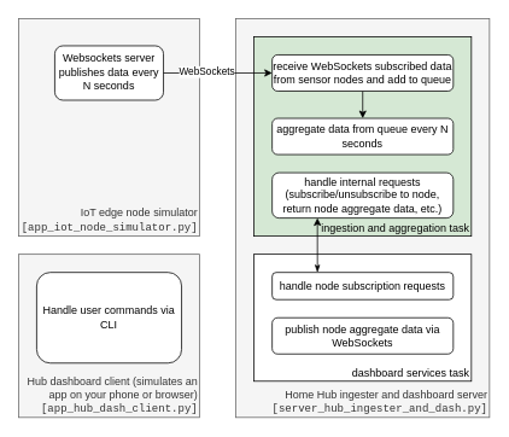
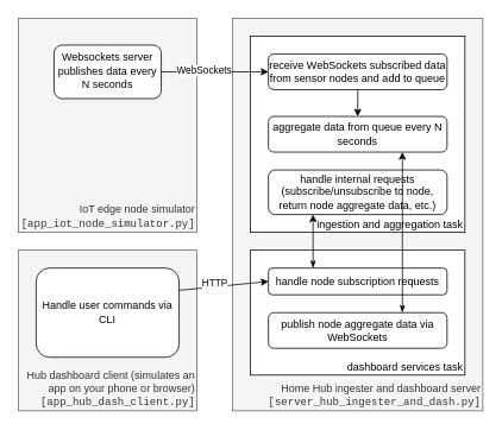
- <mxCell id="6" value="ingestion and aggregation task" style="rounded=0;whiteSpace=wrap;html=1;fontFamily=Helvetica;verticalAlign=bottom;align=right;fillColor=#d5e8d4;" parent="1" vertex="1"><mxGeometry x="280" y="40" width="240" height="220" as="geometry" /></mxCell>
+ <mxCell id="6" value="ingestion and aggregation task" style="rounded=0;whiteSpace=wrap;html=1;fontFamily=Helvetica;verticalAlign=bottom;align=right;" parent="1" vertex="1"><mxGeometry x="280" y="40" width="240" height="220" as="geometry" /></mxCell>
+ <mxCell id="16" style="edgeStyle=none;html=1;exitX=0.75;exitY=0;exitDx=0;exitDy=0;entryX=0.75;entryY=1;entryDx=0;entryDy=0;startArrow=classicThin;startFill=1;" edge="1" parent="1" source="17" target="11"><mxGeometry relative="1" as="geometry" /></mxCell>
+ <mxCell id="18" style="edgeStyle=none;html=1;exitX=1;exitY=0.25;exitDx=0;exitDy=0;entryX=0;entryY=0.5;entryDx=0;entryDy=0;fontFamily=Helvetica;" parent="1" source="20" target="15" edge="1"><mxGeometry relative="1" as="geometry" /></mxCell>
+ <mxCell id="19" value="HTTP" style="edgeLabel;html=1;align=center;verticalAlign=middle;resizable=0;points=[];fontFamily=Helvetica;" parent="18" vertex="1" connectable="0"><mxGeometry x="-0.21" y="5" relative="1" as="geometry"><mxPoint as="offset" /></mxGeometry></mxCell>
